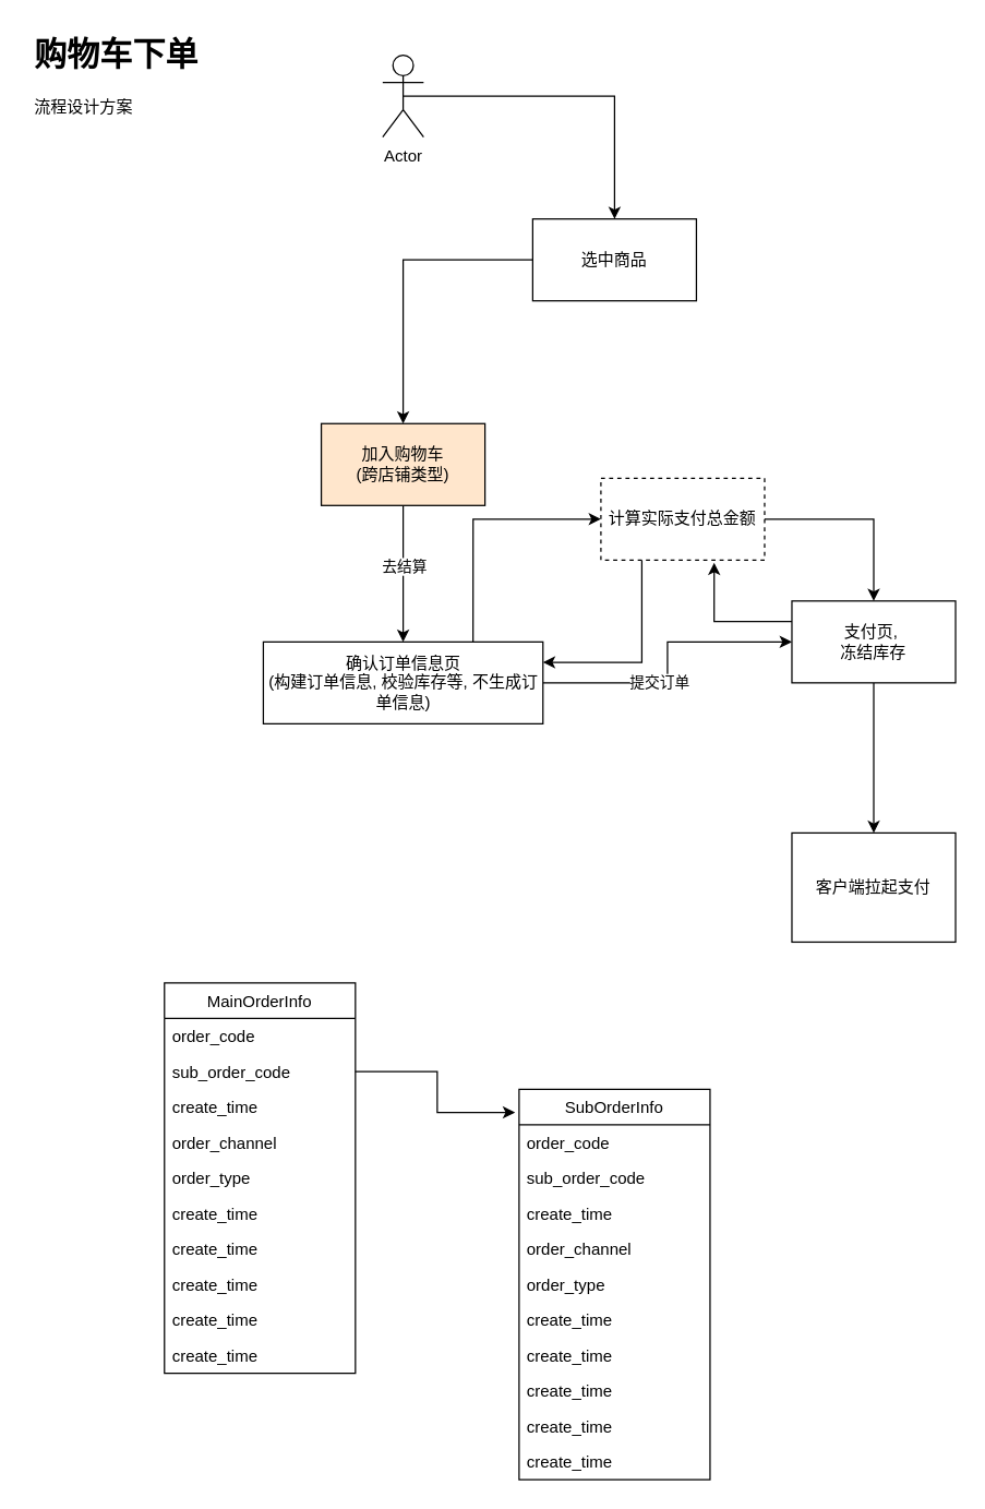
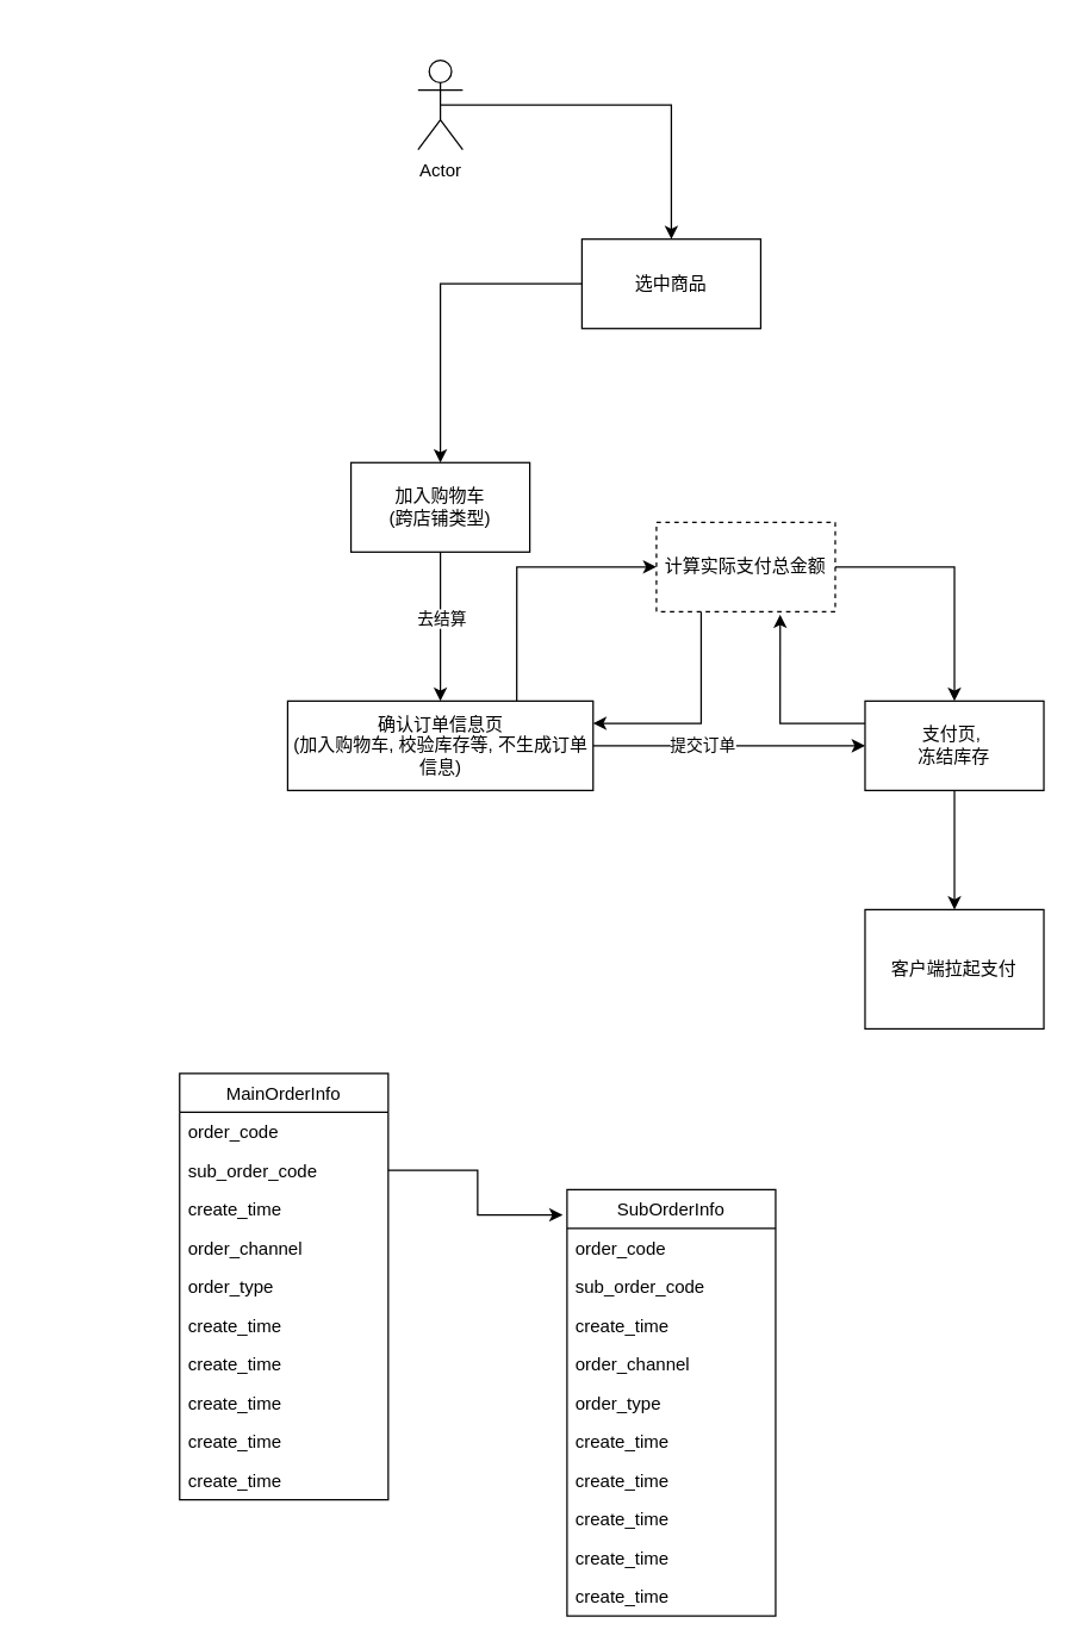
- <mxCell id="2" value="&lt;h1&gt;购物车下单&lt;/h1&gt;&lt;div&gt;流程设计方案&lt;/div&gt;" style="text;html=1;strokeColor=none;fillColor=none;spacing=5;spacingTop=-20;whiteSpace=wrap;overflow=hidden;rounded=0;" parent="1" vertex="1"><mxGeometry x="20" y="20" width="190" height="120" as="geometry" /></mxCell>
- <mxCell id="9" value="加入购物车&lt;br&gt;(跨店铺类型)" style="whiteSpace=wrap;html=1;rounded=0;fillColor=#ffe6cc;" parent="1" vertex="1"><mxGeometry x="235" y="310" width="120" height="60" as="geometry" /></mxCell>
+ <mxCell id="9" value="加入购物车&lt;br&gt;(跨店铺类型)" style="whiteSpace=wrap;html=1;rounded=0;" parent="1" vertex="1"><mxGeometry x="235" y="310" width="120" height="60" as="geometry" /></mxCell>
- <mxCell id="39" value="支付页,&amp;nbsp;&lt;br&gt;冻结库存" style="whiteSpace=wrap;html=1;rounded=0;" vertex="1" parent="1"><mxGeometry x="580" y="440" width="120" height="60" as="geometry" /></mxCell>
+ <mxCell id="39" value="支付页,&amp;nbsp;&lt;br&gt;冻结库存" style="whiteSpace=wrap;html=1;rounded=0;" vertex="1" parent="1"><mxGeometry x="580" y="470" width="120" height="60" as="geometry" /></mxCell>
- <mxCell id="36" value="确认订单信息页&lt;br&gt;(构建订单信息, 校验库存等, 不生成订单信息)" style="rounded=0;whiteSpace=wrap;html=1;" vertex="1" parent="1"><mxGeometry x="192.5" y="470" width="205" height="60" as="geometry" /></mxCell>
+ <mxCell id="36" value="确认订单信息页&lt;br&gt;(加入购物车, 校验库存等, 不生成订单信息)" style="rounded=0;whiteSpace=wrap;html=1;" vertex="1" parent="1"><mxGeometry x="192.5" y="470" width="205" height="60" as="geometry" /></mxCell>
